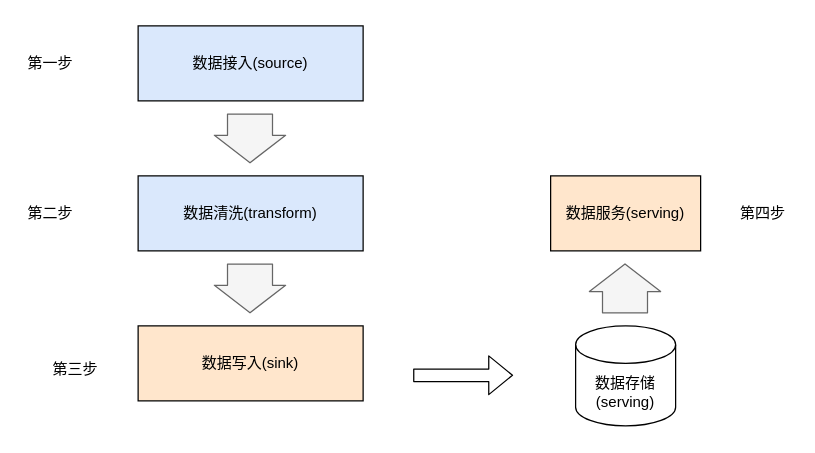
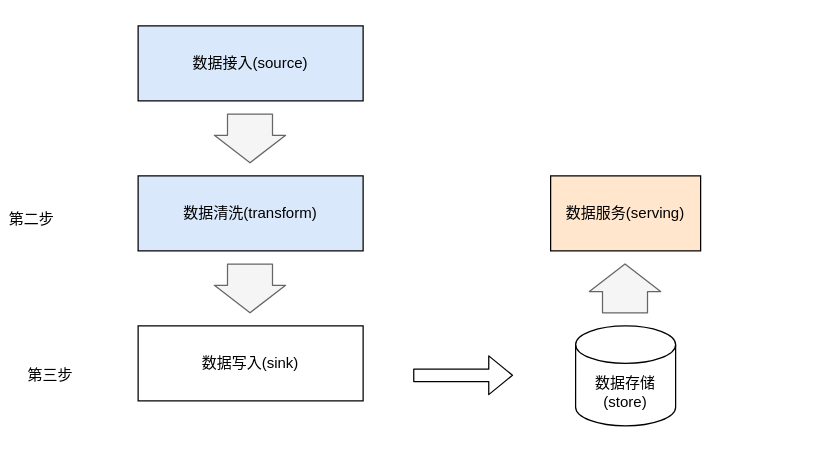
- <mxCell id="3" value="第一步" style="text;html=1;strokeColor=none;fillColor=none;align=center;verticalAlign=middle;whiteSpace=wrap;rounded=0;" vertex="1" parent="1"><mxGeometry x="20" y="40" width="40" height="20" as="geometry" /></mxCell>
- <mxCell id="5" value="第二步" style="text;html=1;strokeColor=none;fillColor=none;align=center;verticalAlign=middle;whiteSpace=wrap;rounded=0;" vertex="1" parent="1"><mxGeometry x="20" y="160" width="40" height="20" as="geometry" /></mxCell>
+ <mxCell id="5" value="第二步" style="text;html=1;strokeColor=none;fillColor=none;align=center;verticalAlign=middle;whiteSpace=wrap;rounded=0;" vertex="1" parent="1"><mxGeometry x="5" y="165" width="40" height="20" as="geometry" /></mxCell>
- <mxCell id="14" value="第四步" style="text;html=1;strokeColor=none;fillColor=none;align=center;verticalAlign=middle;whiteSpace=wrap;rounded=0;" vertex="1" parent="1"><mxGeometry x="590" y="160" width="40" height="20" as="geometry" /></mxCell>
- <mxCell id="6" value="数据写入(sink)" style="rounded=0;whiteSpace=wrap;html=1;fillColor=#ffe6cc;" vertex="1" parent="1"><mxGeometry x="110" y="260" width="180" height="60" as="geometry" /></mxCell>
+ <mxCell id="6" value="数据写入(sink)" style="rounded=0;whiteSpace=wrap;html=1;" vertex="1" parent="1"><mxGeometry x="110" y="260" width="180" height="60" as="geometry" /></mxCell>
- <mxCell id="7" value="第三步" style="text;html=1;strokeColor=none;fillColor=none;align=center;verticalAlign=middle;whiteSpace=wrap;rounded=0;" vertex="1" parent="1"><mxGeometry x="40" y="285" width="40" height="20" as="geometry" /></mxCell>
+ <mxCell id="7" value="第三步" style="text;html=1;strokeColor=none;fillColor=none;align=center;verticalAlign=middle;whiteSpace=wrap;rounded=0;" vertex="1" parent="1"><mxGeometry x="20" y="290" width="40" height="20" as="geometry" /></mxCell>
- <mxCell id="9" value="数据存储(serving)" style="shape=cylinder3;whiteSpace=wrap;html=1;boundedLbl=1;backgroundOutline=1;size=15;" vertex="1" parent="1"><mxGeometry x="460" y="260" width="80" height="80" as="geometry" /></mxCell>
+ <mxCell id="9" value="数据存储(store)" style="shape=cylinder3;whiteSpace=wrap;html=1;boundedLbl=1;backgroundOutline=1;size=15;" vertex="1" parent="1"><mxGeometry x="460" y="260" width="80" height="80" as="geometry" /></mxCell>
